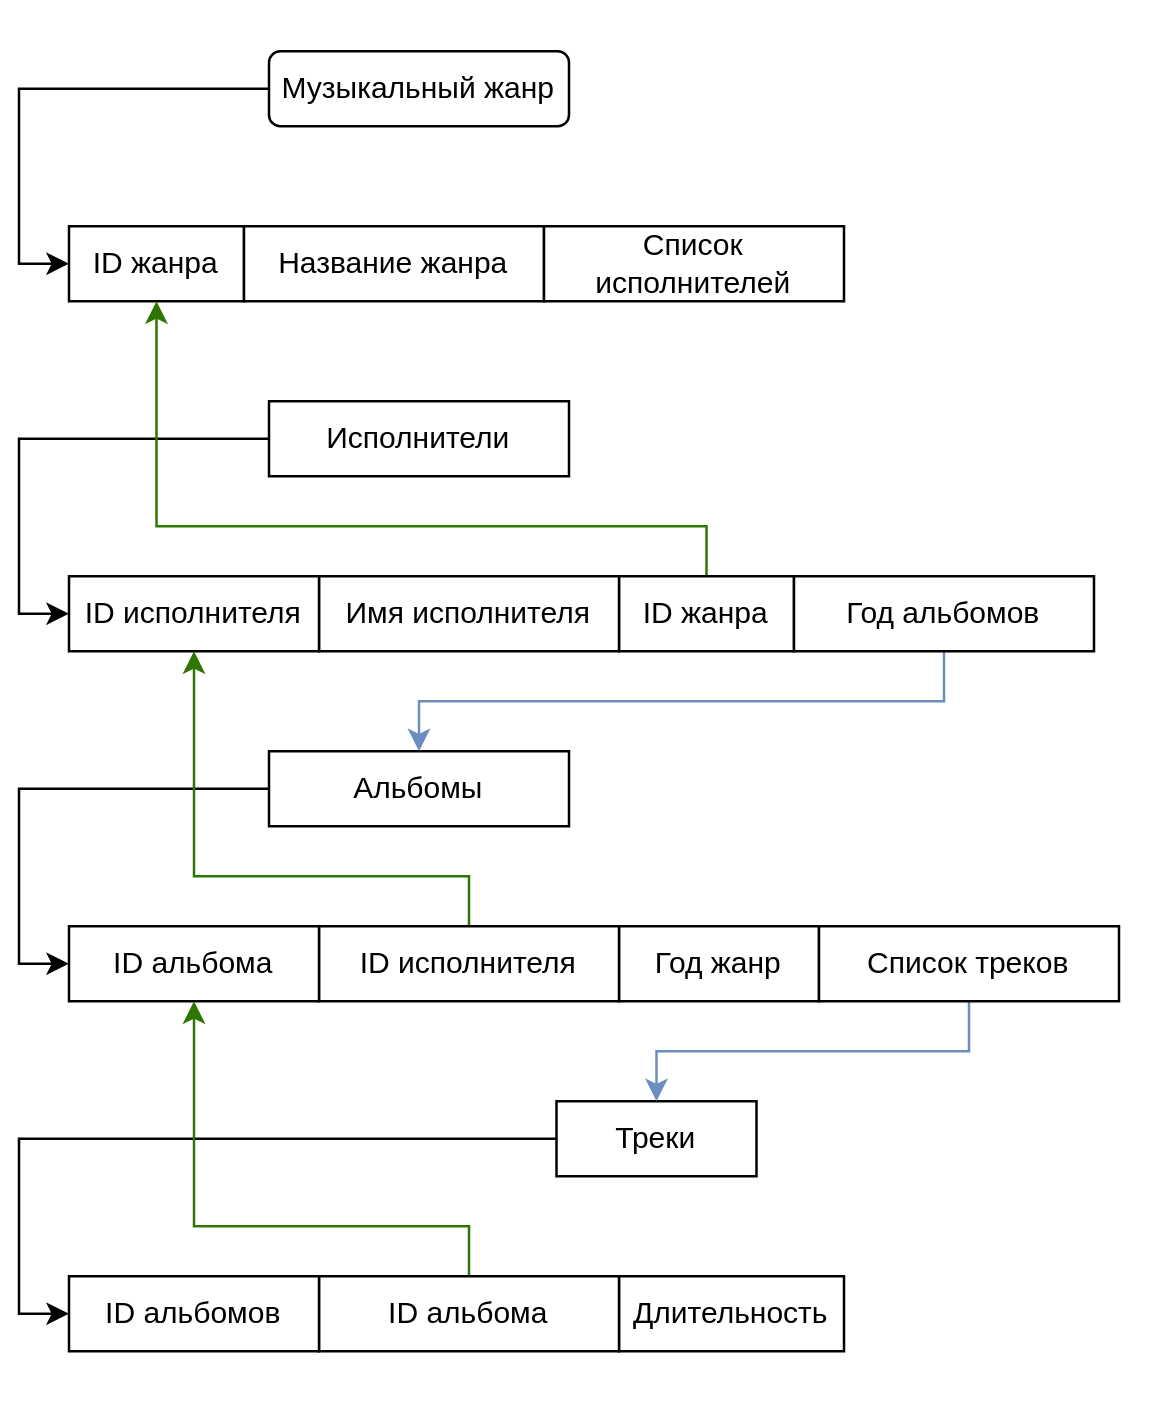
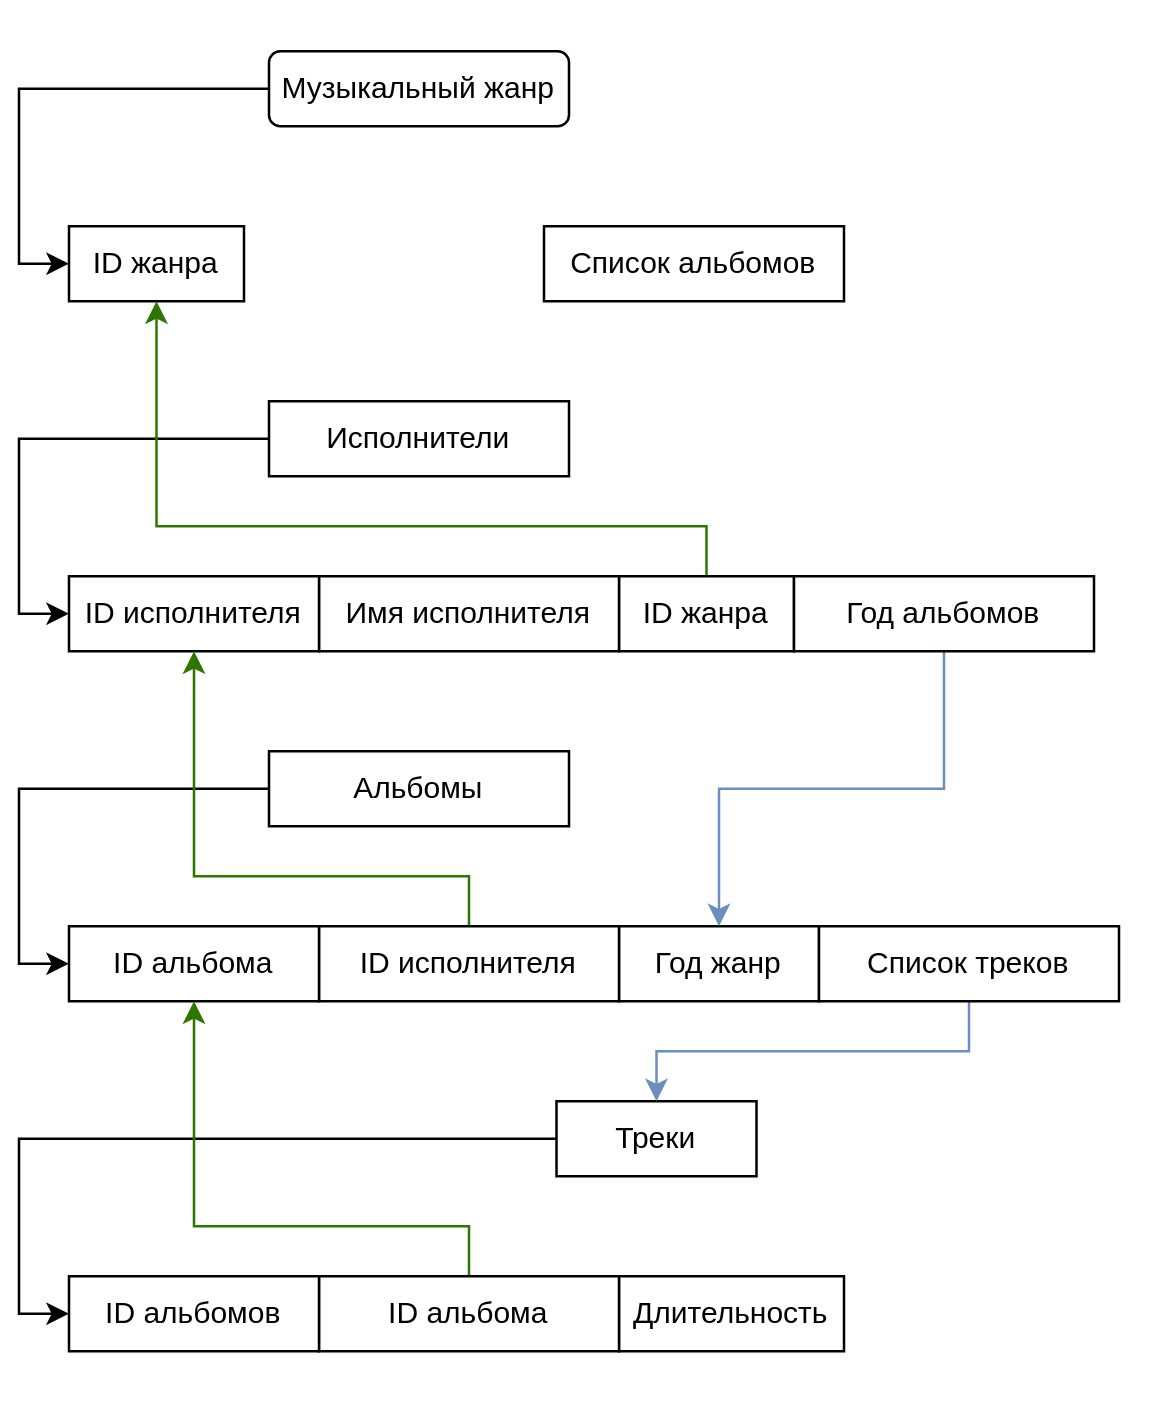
- <mxCell id="5" value="Название жанра" style="rounded=0;whiteSpace=wrap;html=1;" vertex="1" parent="1"><mxGeometry x="90" y="90" width="120" height="30" as="geometry" /></mxCell>
- <mxCell id="24" value="Список исполнителей" style="rounded=0;whiteSpace=wrap;html=1;" vertex="1" parent="1"><mxGeometry x="210" y="90" width="120" height="30" as="geometry" /></mxCell>
+ <mxCell id="24" value="Список альбомов" style="rounded=0;whiteSpace=wrap;html=1;" vertex="1" parent="1"><mxGeometry x="210" y="90" width="120" height="30" as="geometry" /></mxCell>
- <mxCell id="25" style="edgeStyle=orthogonalEdgeStyle;rounded=0;orthogonalLoop=1;jettySize=auto;html=1;exitX=0.5;exitY=1;exitDx=0;exitDy=0;entryX=0.5;entryY=0;entryDx=0;entryDy=0;fillColor=#dae8fc;strokeColor=#6c8ebf;" edge="1" parent="1" source="26" target="13"><mxGeometry relative="1" as="geometry" /></mxCell>
+ <mxCell id="25" style="edgeStyle=orthogonalEdgeStyle;rounded=0;orthogonalLoop=1;jettySize=auto;html=1;exitX=0.5;exitY=1;exitDx=0;exitDy=0;fillColor=#dae8fc;strokeColor=#6c8ebf;" edge="1" parent="1" source="26" target="14"><mxGeometry relative="1" as="geometry" /></mxCell>
